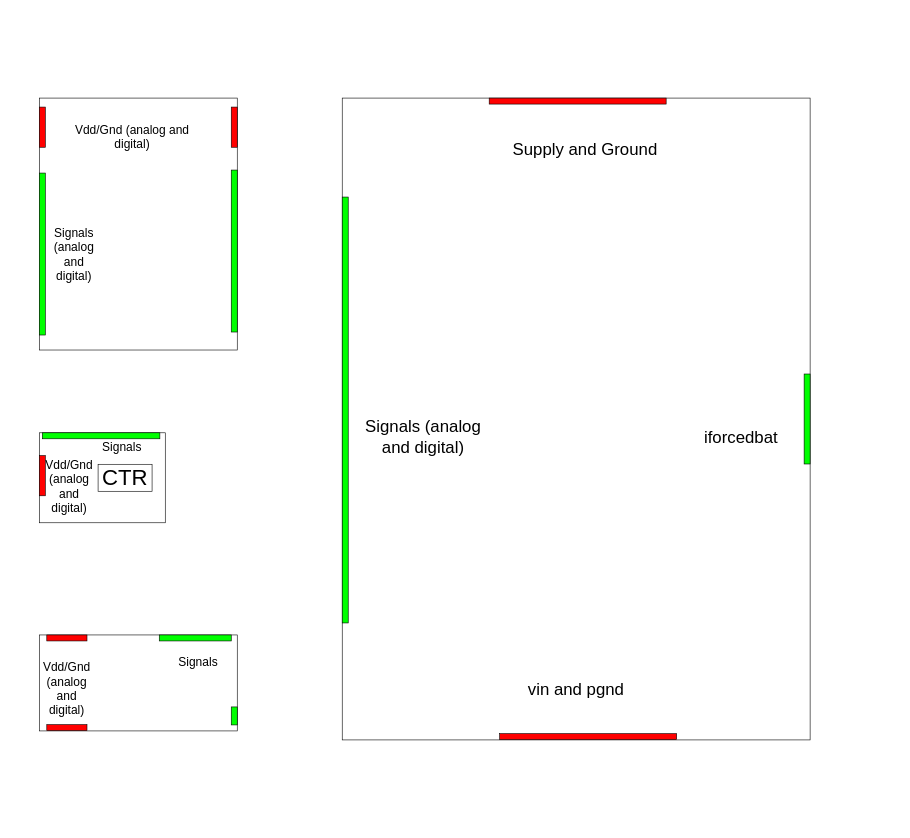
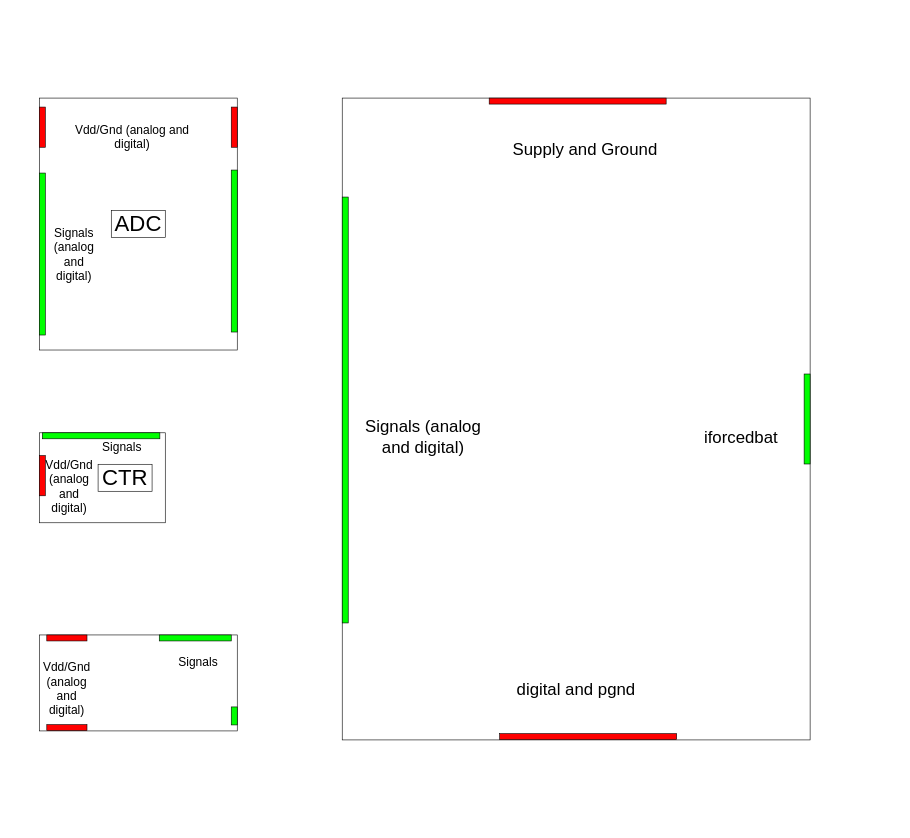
+ <mxCell id="25" value="ADC" style="text;html=1;align=center;verticalAlign=middle;whiteSpace=wrap;rounded=0;fontSize=37;strokeColor=default;" vertex="1" parent="1"><mxGeometry x="185" y="350.5" width="90" height="45" as="geometry" /></mxCell>
- <mxCell id="6" value="vin and pgnd" style="text;html=1;align=center;verticalAlign=middle;whiteSpace=wrap;rounded=0;fontSize=28;" vertex="1" parent="1"><mxGeometry x="850" y="1068" width="220" height="160" as="geometry" /></mxCell>
+ <mxCell id="6" value="digital and pgnd" style="text;html=1;align=center;verticalAlign=middle;whiteSpace=wrap;rounded=0;fontSize=28;" vertex="1" parent="1"><mxGeometry x="850" y="1068" width="220" height="160" as="geometry" /></mxCell>
